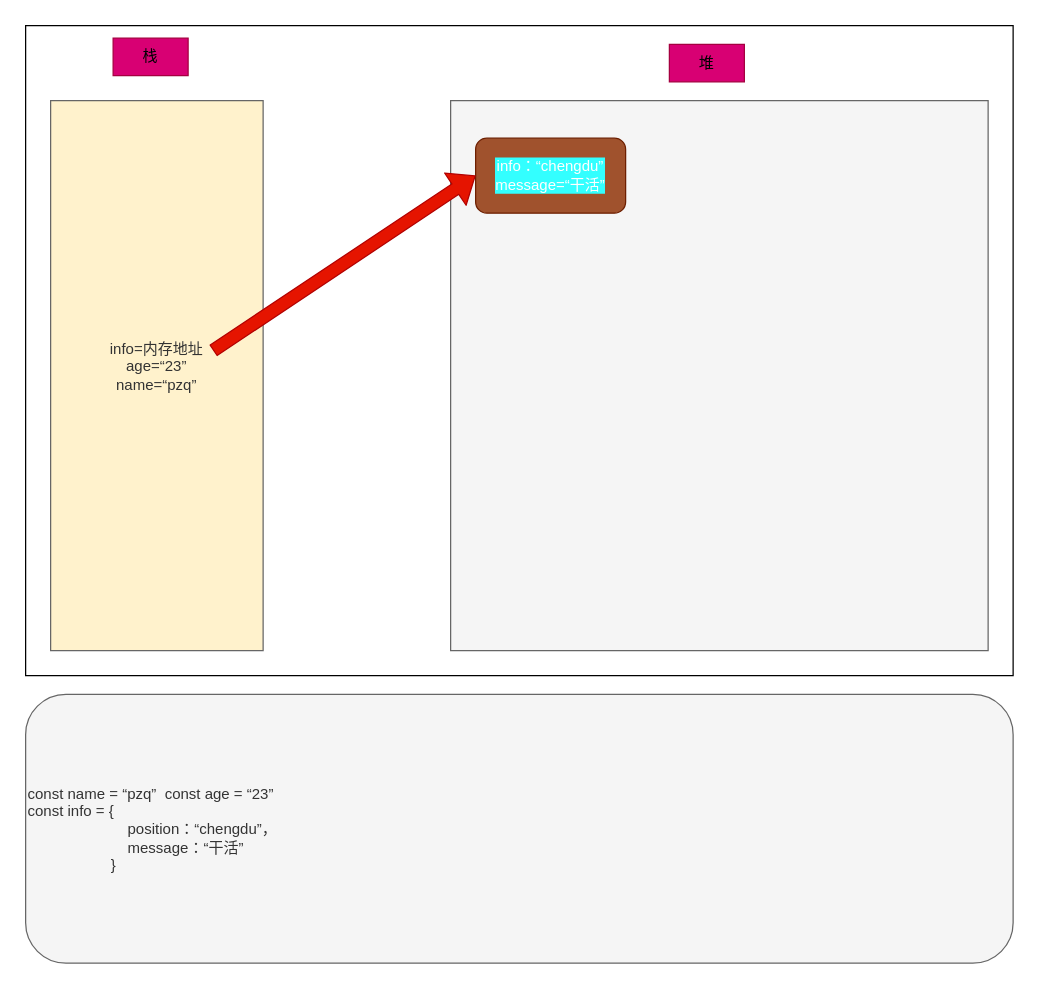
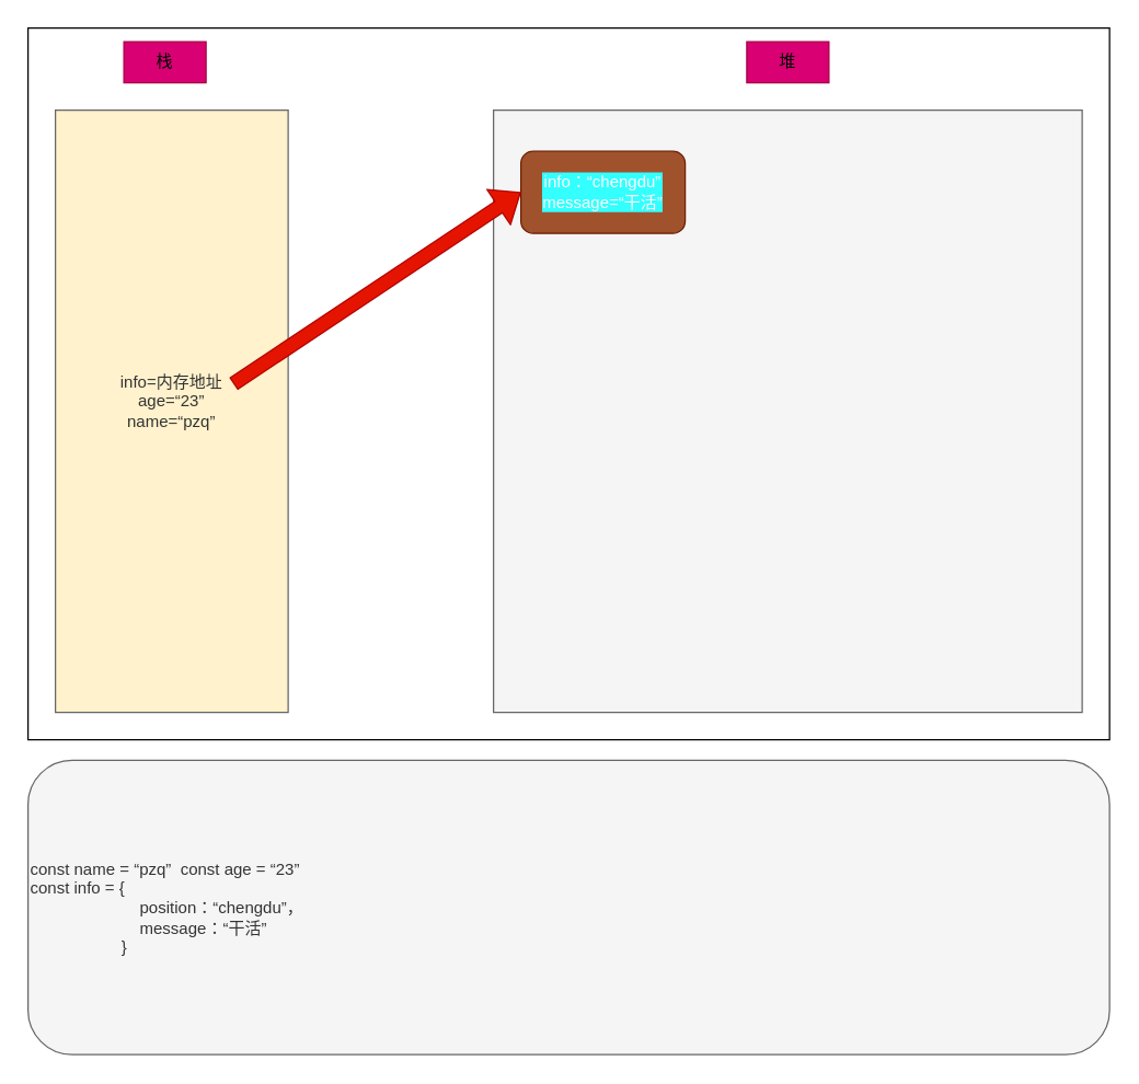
- <mxCell id="7" value="&lt;font color=&quot;#020203&quot;&gt;堆&lt;/font&gt;" style="text;html=1;strokeColor=#A50040;fillColor=#d80073;align=center;verticalAlign=middle;whiteSpace=wrap;rounded=0;fontColor=#ffffff;" vertex="1" parent="1"><mxGeometry x="535" y="35" width="60" height="30" as="geometry" /></mxCell>
+ <mxCell id="7" value="&lt;font color=&quot;#020203&quot;&gt;堆&lt;/font&gt;" style="text;html=1;strokeColor=#A50040;fillColor=#d80073;align=center;verticalAlign=middle;whiteSpace=wrap;rounded=0;fontColor=#ffffff;" vertex="1" parent="1"><mxGeometry x="545" y="30" width="60" height="30" as="geometry" /></mxCell>
